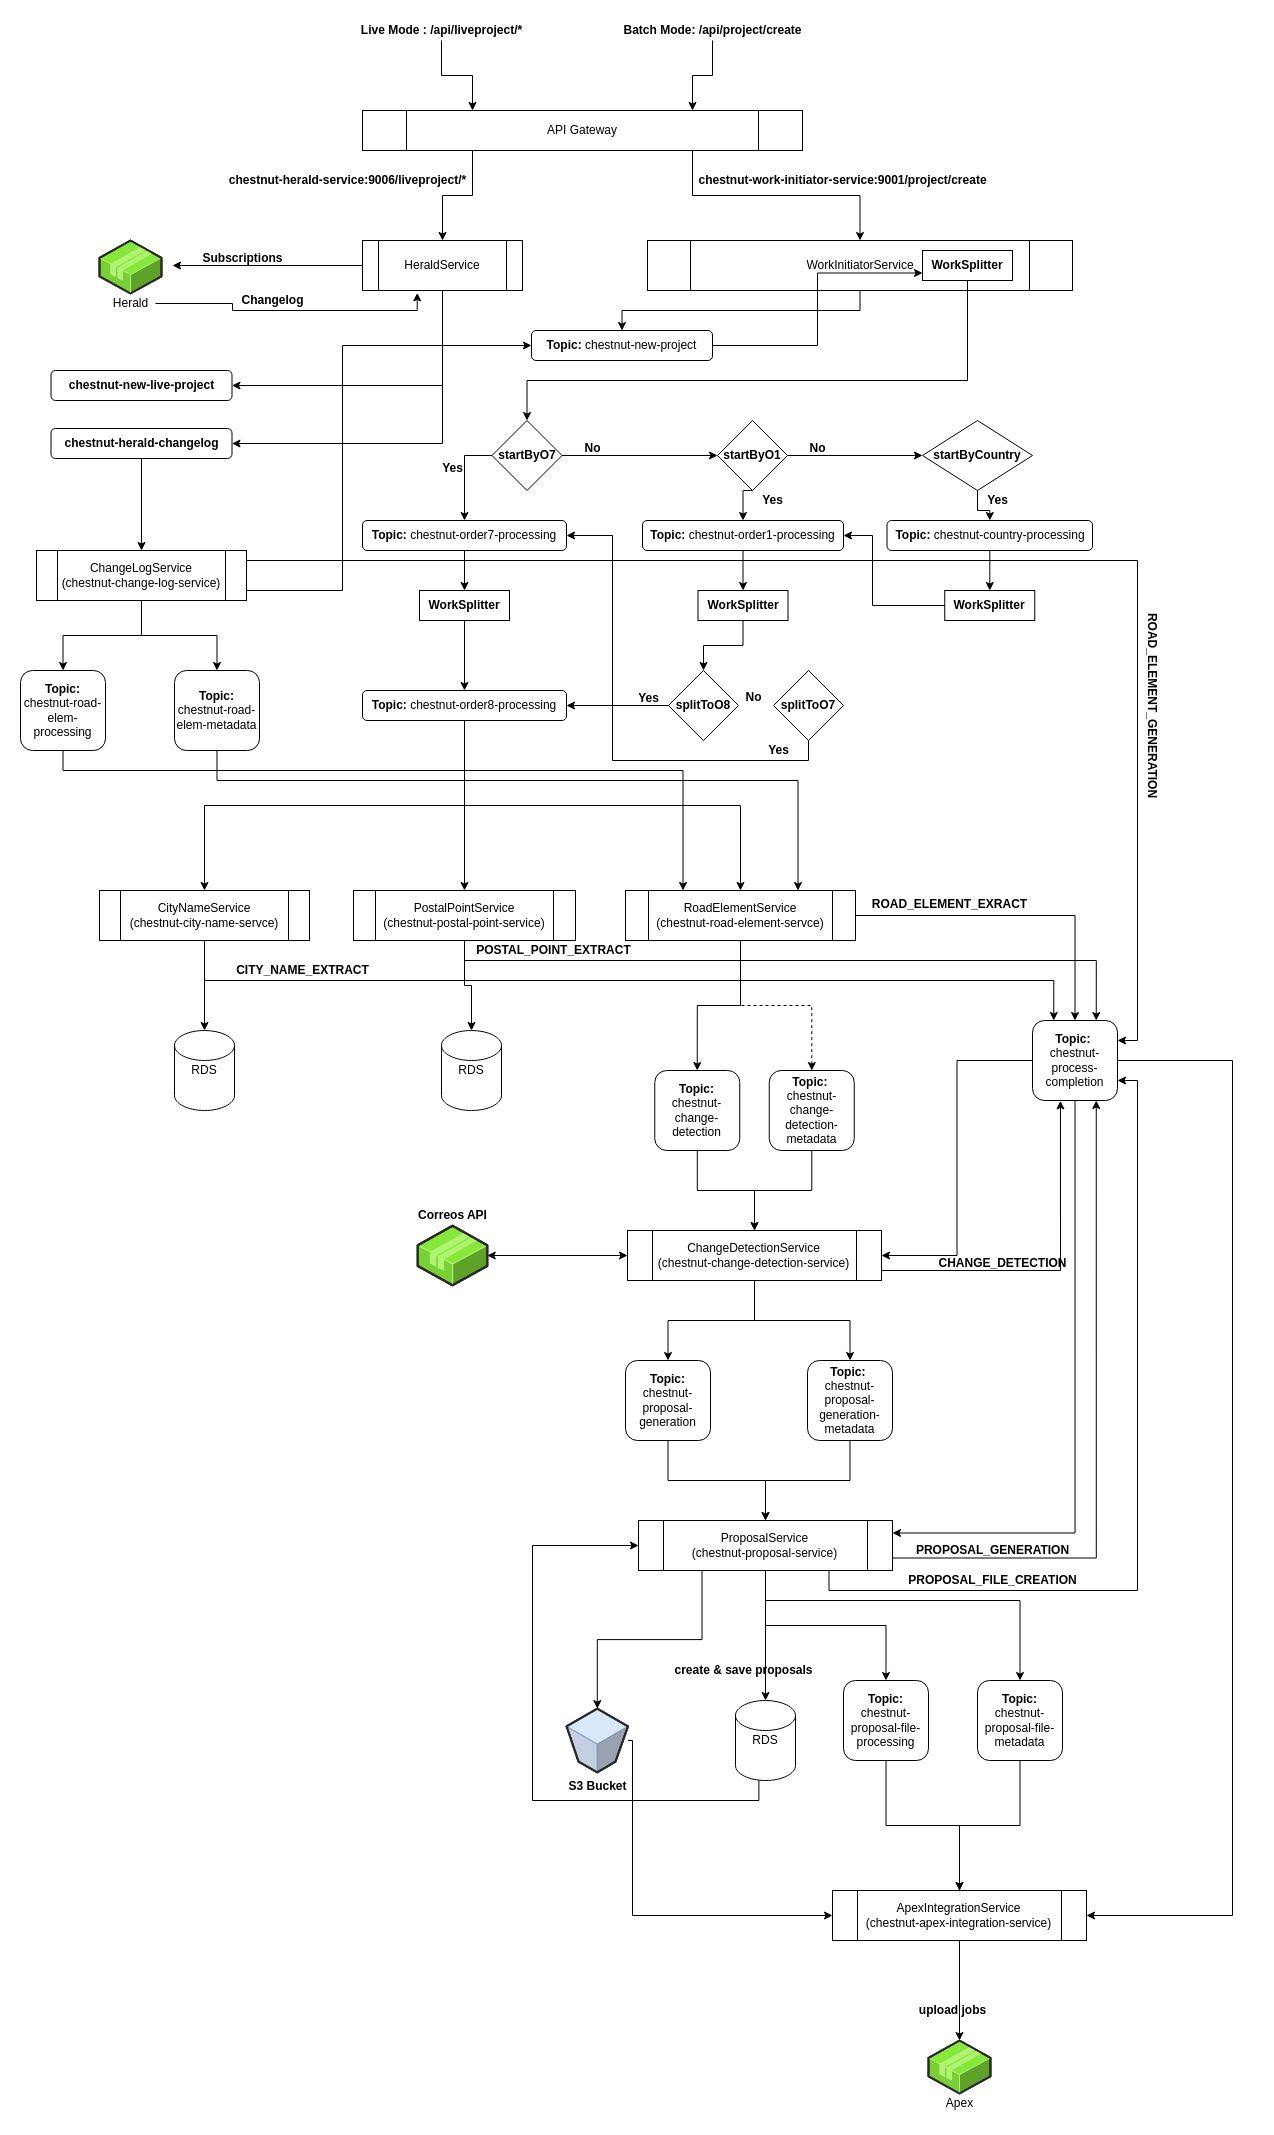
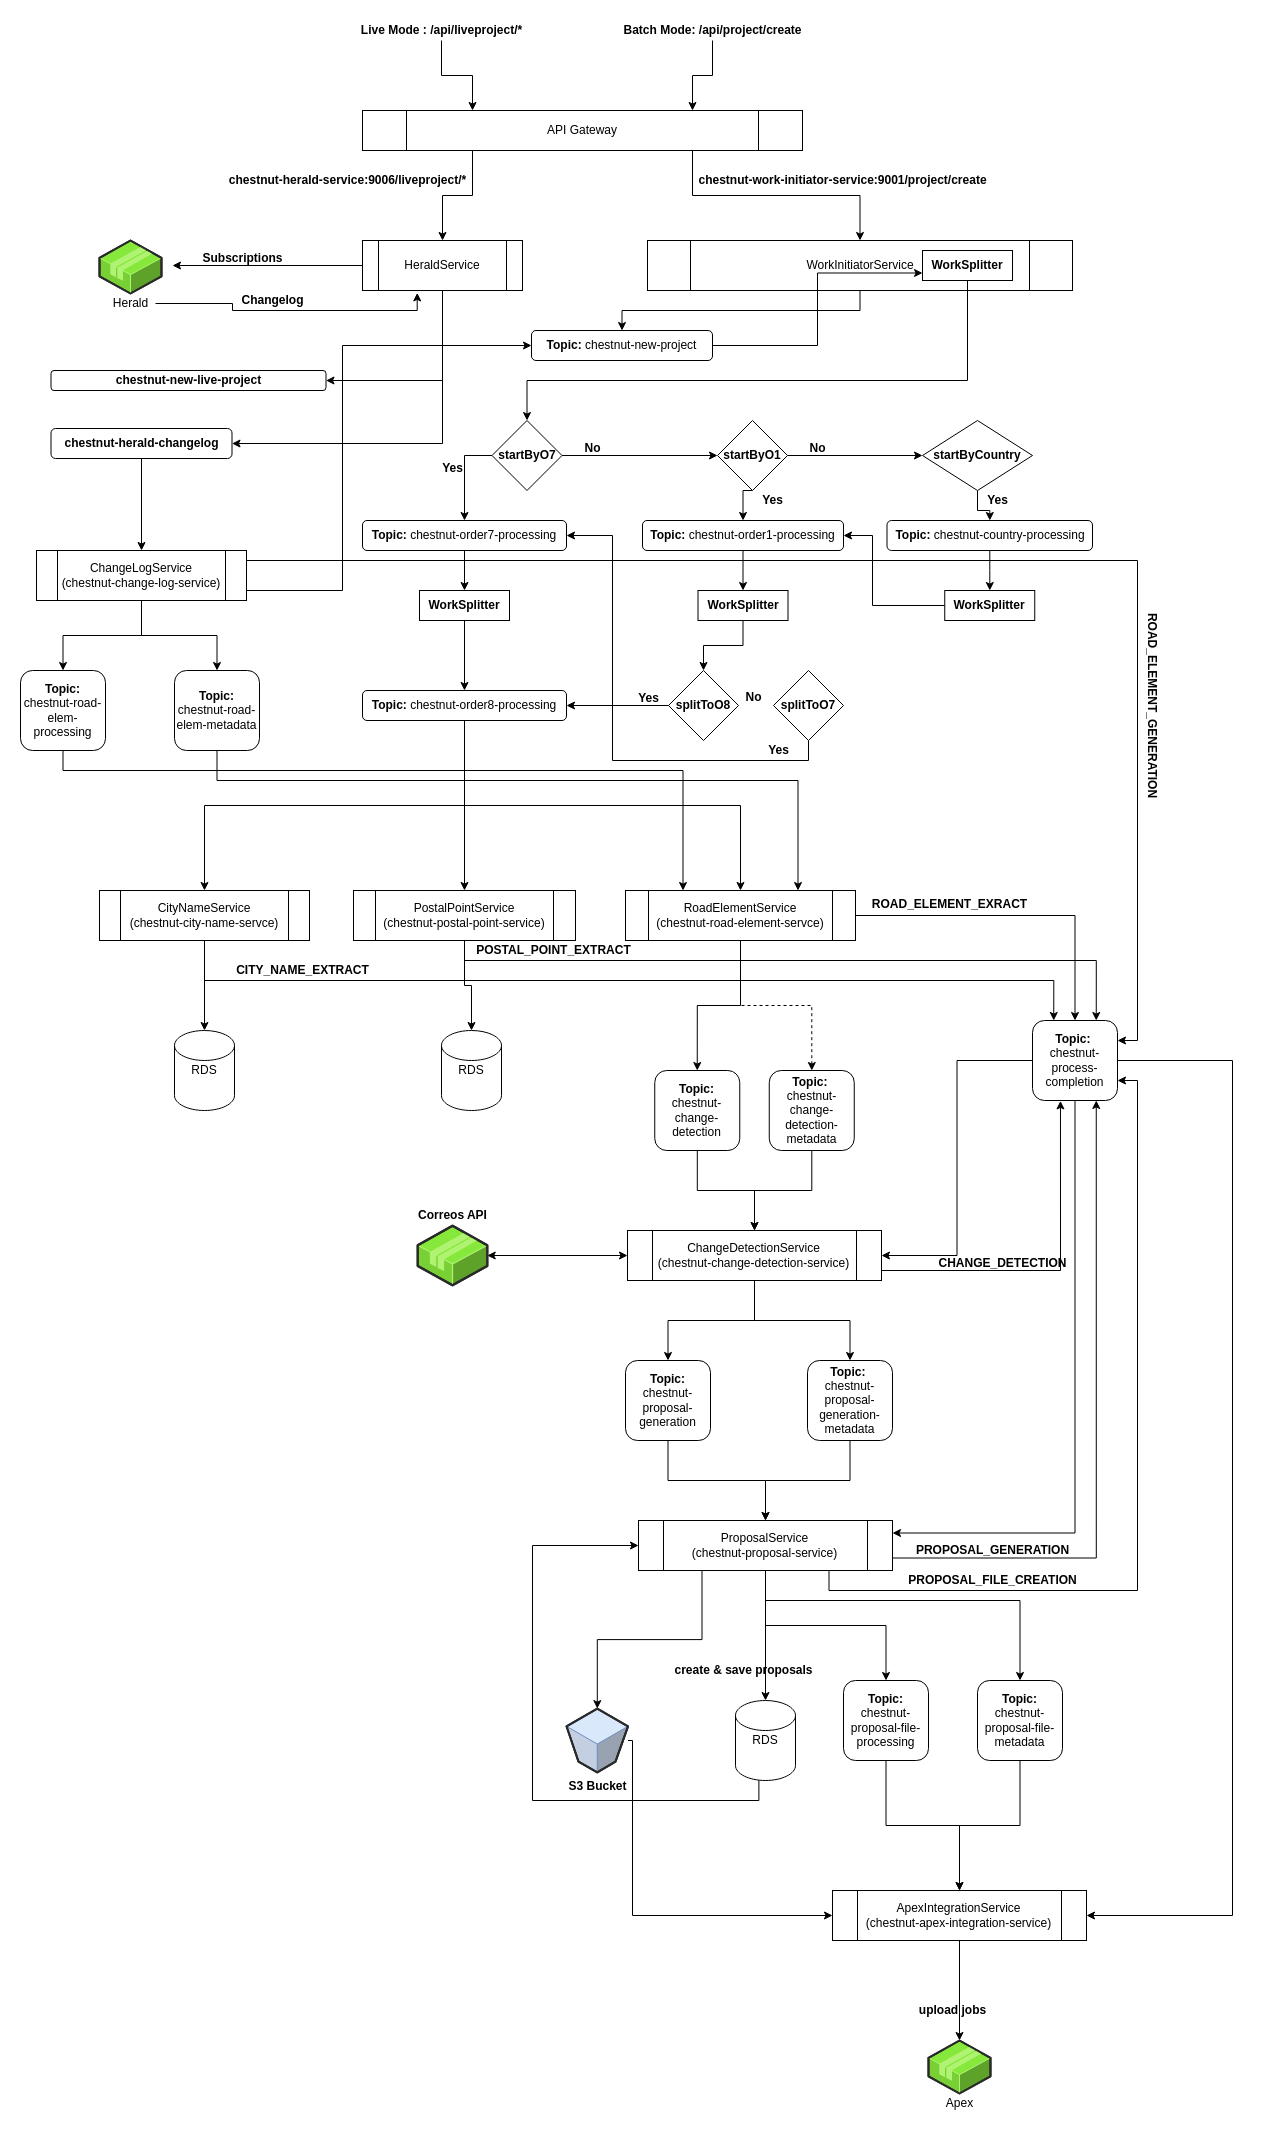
- <mxCell id="31" value="&lt;b&gt;chestnut-new-live-project&lt;/b&gt;" style="rounded=1;whiteSpace=wrap;html=1;" vertex="1" parent="1"><mxGeometry x="50.5" y="370" width="181" height="30" as="geometry" /></mxCell>
+ <mxCell id="31" value="&lt;b&gt;chestnut-new-live-project&lt;/b&gt;" style="rounded=1;whiteSpace=wrap;html=1;" vertex="1" parent="1"><mxGeometry x="50.5" y="370" width="275" height="20" as="geometry" /></mxCell>
